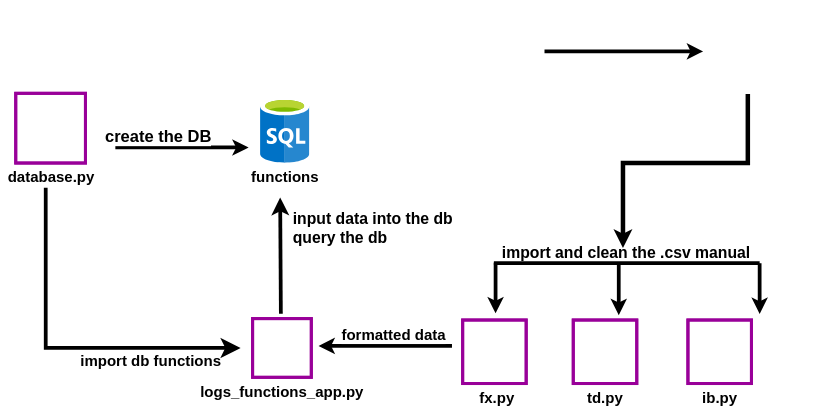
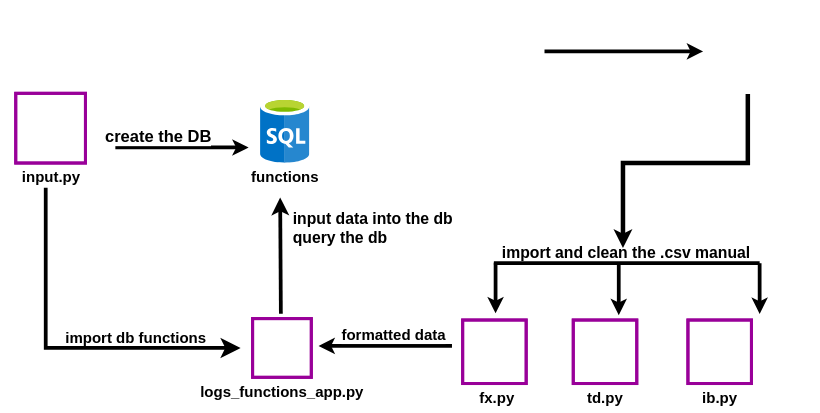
- <mxCell id="7" value="database.py" style="shape=image;html=1;verticalAlign=top;verticalLabelPosition=bottom;labelBackgroundColor=#ffffff;imageAspect=0;aspect=fixed;image=https://cdn1.iconfinder.com/data/icons/DarkGlass_Reworked/128x128/mimetypes/source_py.png;imageBorder=#990099;strokeWidth=4;imageBackground=default;rounded=0;fontStyle=1;fontSize=20;" parent="4" vertex="1"><mxGeometry width="93" height="93" as="geometry" /></mxCell>
+ <mxCell id="7" value="input.py" style="shape=image;html=1;verticalAlign=top;verticalLabelPosition=bottom;labelBackgroundColor=#ffffff;imageAspect=0;aspect=fixed;image=https://cdn1.iconfinder.com/data/icons/DarkGlass_Reworked/128x128/mimetypes/source_py.png;imageBorder=#990099;strokeWidth=4;imageBackground=default;rounded=0;fontStyle=1;fontSize=20;" parent="4" vertex="1"><mxGeometry width="93" height="93" as="geometry" /></mxCell>
- <mxCell id="2" value="import db functions" style="text;html=1;resizable=0;autosize=1;align=center;verticalAlign=middle;points=[];fillColor=none;strokeColor=none;rounded=0;fontSize=20;fontStyle=1" vertex="1" parent="1"><mxGeometry x="101" y="466" width="198" height="28" as="geometry" /></mxCell>
+ <mxCell id="2" value="import db functions" style="text;html=1;resizable=0;autosize=1;align=center;verticalAlign=middle;points=[];fillColor=none;strokeColor=none;rounded=0;fontSize=20;fontStyle=1" vertex="1" parent="1"><mxGeometry x="81" y="436" width="198" height="28" as="geometry" /></mxCell>
